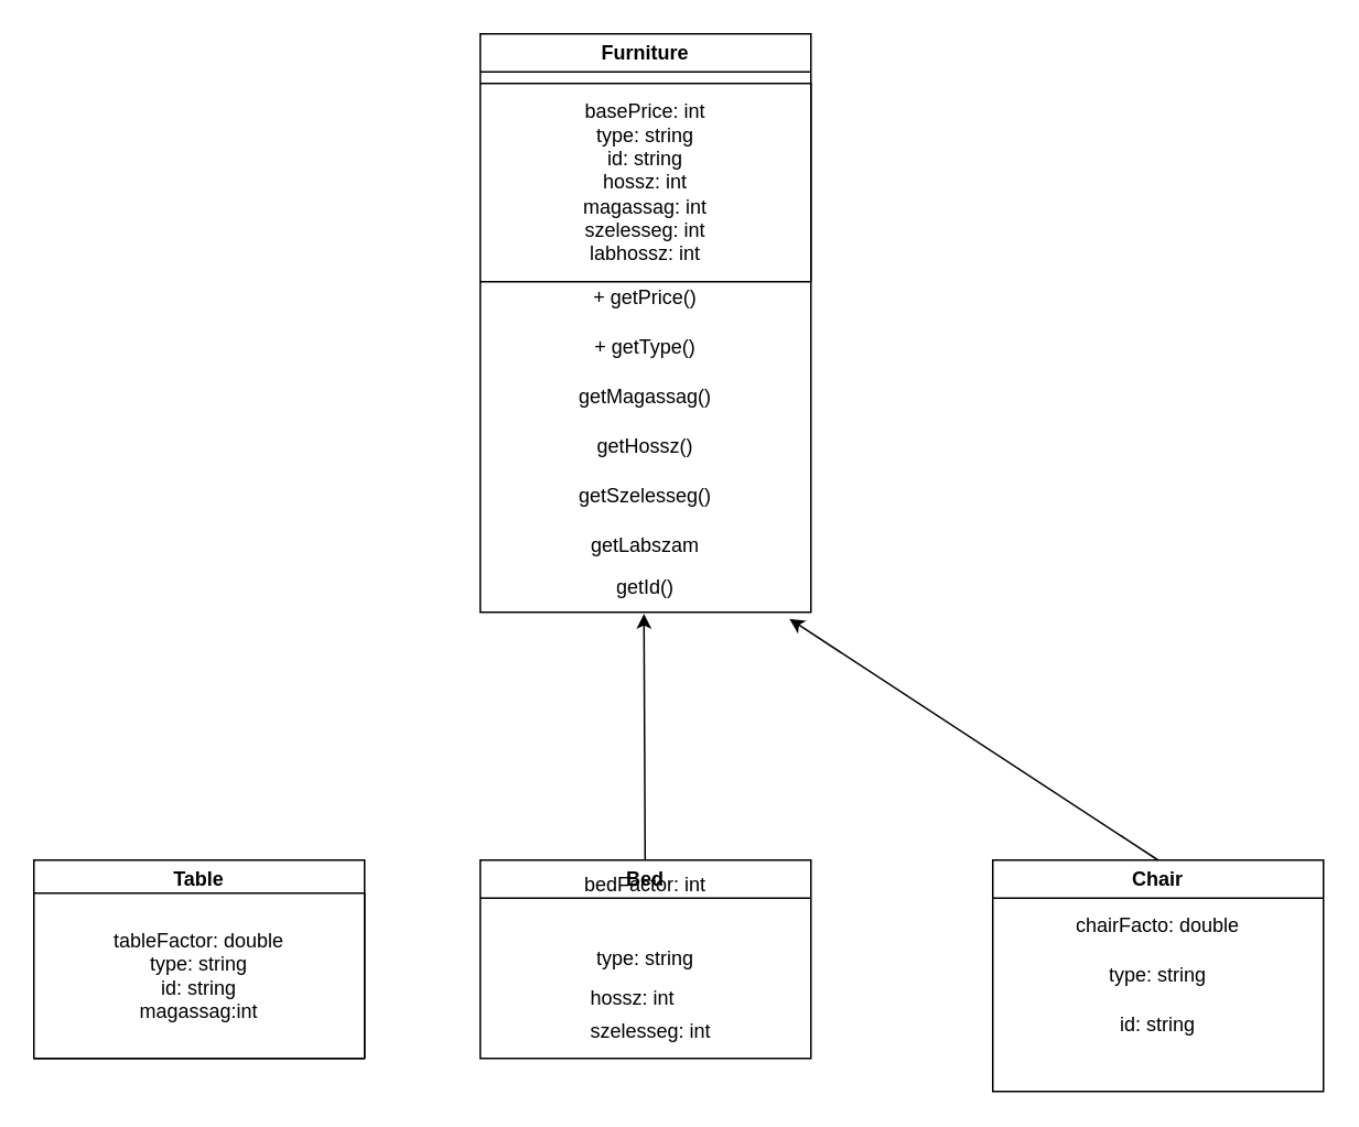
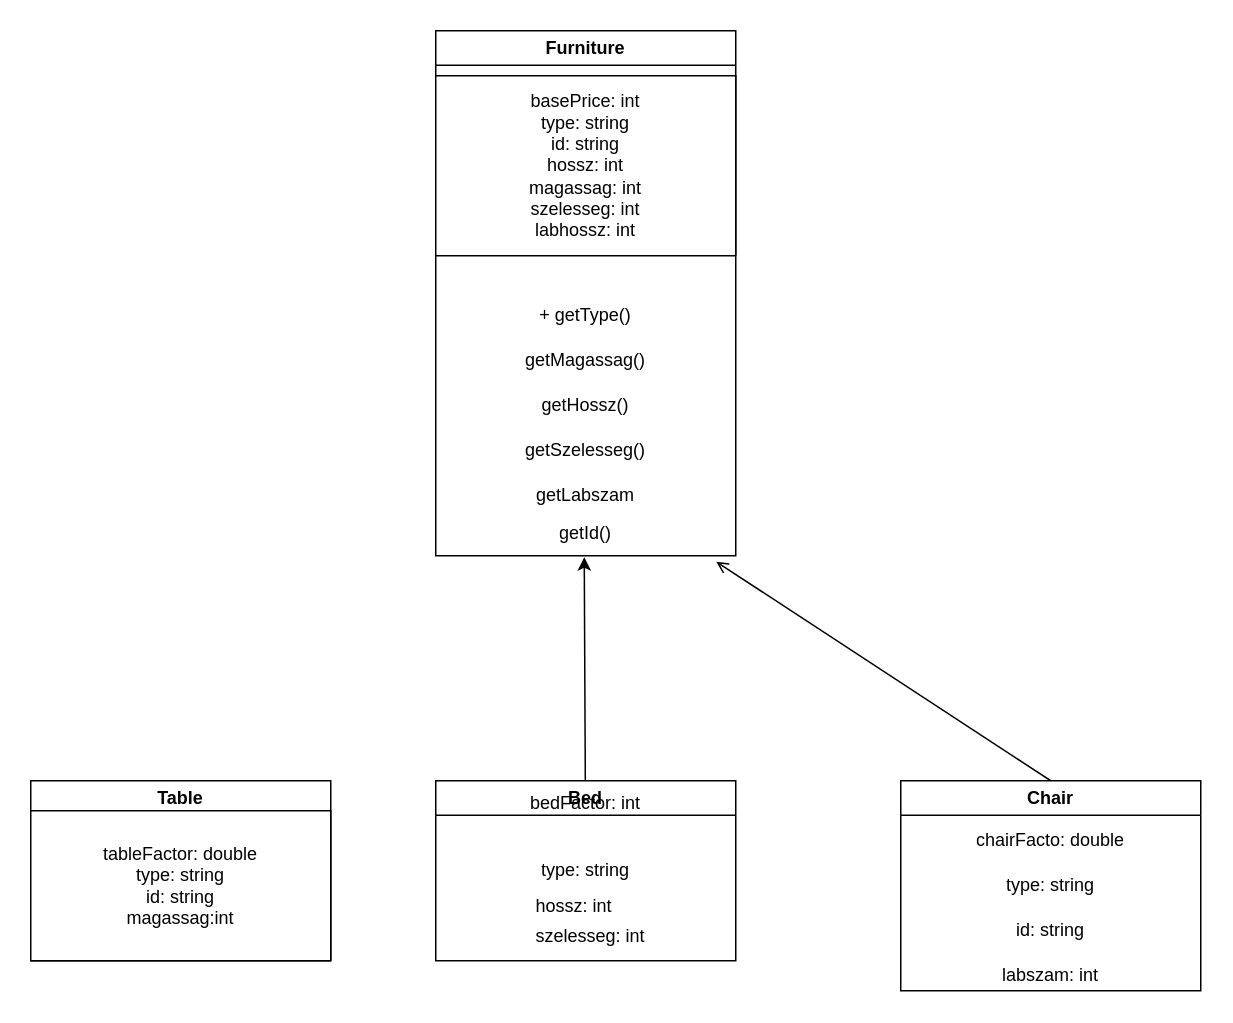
- <mxCell id="6" value="+ getPrice()" style="text;strokeColor=none;fillColor=none;align=center;verticalAlign=middle;spacingLeft=4;spacingRight=4;overflow=hidden;points=[[0,0.5],[1,0.5]];portConstraint=eastwest;rotatable=0;whiteSpace=wrap;html=1;" vertex="1" parent="2"><mxGeometry y="150" width="200" height="20" as="geometry" /></mxCell>
- <mxCell id="24" value="" style="endArrow=classic;html=1;rounded=0;exitX=0.5;exitY=0;exitDx=0;exitDy=0;entryX=0.935;entryY=1.133;entryDx=0;entryDy=0;entryPerimeter=0;" edge="1" parent="1" source="18" target="10"><mxGeometry width="50" height="50" relative="1" as="geometry"><mxPoint x="600" y="290" as="sourcePoint" /><mxPoint x="640" y="280" as="targetPoint" /></mxGeometry></mxCell>
+ <mxCell id="24" value="" style="endArrow=open;html=1;rounded=0;exitX=0.5;exitY=0;exitDx=0;exitDy=0;entryX=0.935;entryY=1.133;entryDx=0;entryDy=0;entryPerimeter=0;" edge="1" parent="1" source="18" target="10"><mxGeometry width="50" height="50" relative="1" as="geometry"><mxPoint x="600" y="290" as="sourcePoint" /><mxPoint x="640" y="280" as="targetPoint" /></mxGeometry></mxCell>
+ <mxCell id="22" value="labszam: int" style="text;strokeColor=none;fillColor=none;align=center;verticalAlign=middle;spacingLeft=4;spacingRight=4;overflow=hidden;points=[[0,0.5],[1,0.5]];portConstraint=eastwest;rotatable=0;whiteSpace=wrap;html=1;" vertex="1" parent="18"><mxGeometry x="30" y="120" width="140" height="20" as="geometry" /></mxCell>
